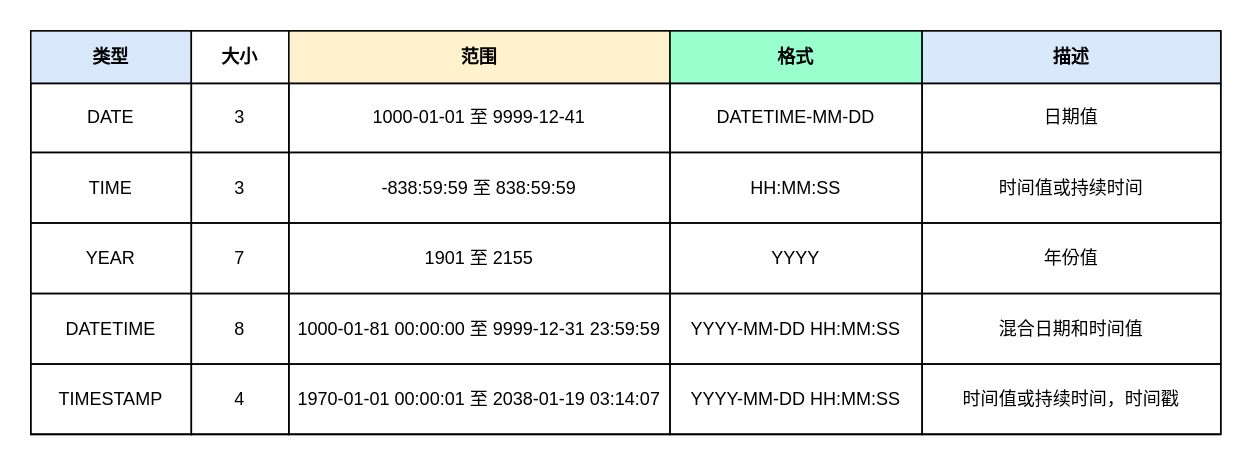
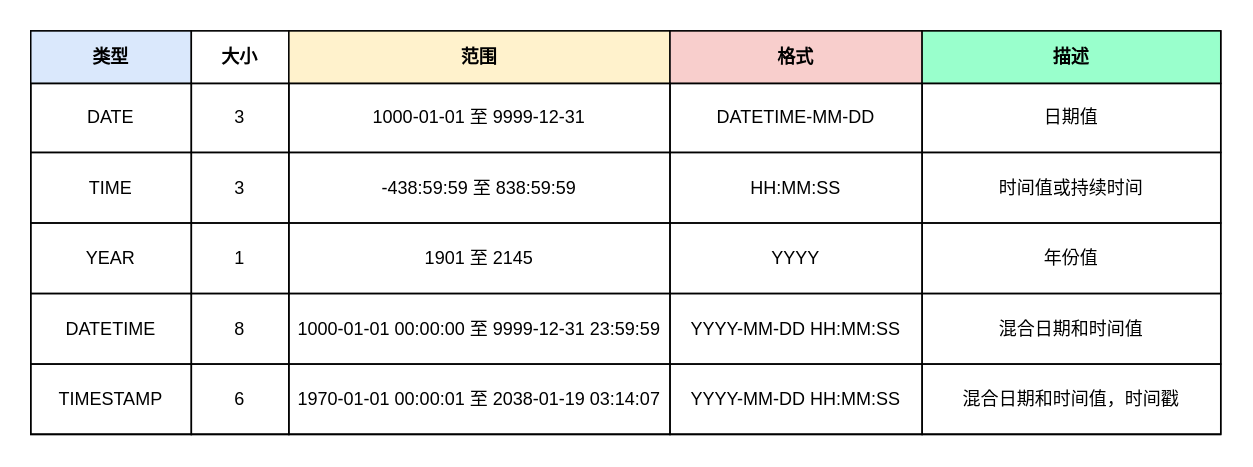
- <mxCell id="7" value="格式" style="connectable=0;recursiveResize=0;strokeColor=inherit;fillColor=#99FFCC;align=center;whiteSpace=wrap;html=1;fontStyle=1" vertex="1" parent="3"><mxGeometry x="426" width="168" height="35" as="geometry"><mxRectangle width="168" height="35" as="alternateBounds" /></mxGeometry></mxCell>
+ <mxCell id="7" value="格式" style="connectable=0;recursiveResize=0;strokeColor=inherit;fillColor=#f8cecc;align=center;whiteSpace=wrap;html=1;fontStyle=1;" vertex="1" parent="3"><mxGeometry x="426" width="168" height="35" as="geometry"><mxRectangle width="168" height="35" as="alternateBounds" /></mxGeometry></mxCell>
- <mxCell id="8" value="描述" style="connectable=0;recursiveResize=0;strokeColor=inherit;fillColor=#dae8fc;align=center;whiteSpace=wrap;html=1;fontStyle=1;" vertex="1" parent="3"><mxGeometry x="594" width="199" height="35" as="geometry"><mxRectangle width="199" height="35" as="alternateBounds" /></mxGeometry></mxCell>
+ <mxCell id="8" value="描述" style="connectable=0;recursiveResize=0;strokeColor=inherit;fillColor=#99FFCC;align=center;whiteSpace=wrap;html=1;fontStyle=1" vertex="1" parent="3"><mxGeometry x="594" width="199" height="35" as="geometry"><mxRectangle width="199" height="35" as="alternateBounds" /></mxGeometry></mxCell>
- <mxCell id="12" value="1000-01-01 至 9999-12-41" style="connectable=0;recursiveResize=0;strokeColor=inherit;fillColor=none;align=center;whiteSpace=wrap;html=1;" vertex="1" parent="9"><mxGeometry x="172" width="254" height="46" as="geometry"><mxRectangle width="254" height="46" as="alternateBounds" /></mxGeometry></mxCell>
+ <mxCell id="12" value="1000-01-01 至 9999-12-31" style="connectable=0;recursiveResize=0;strokeColor=inherit;fillColor=none;align=center;whiteSpace=wrap;html=1;" vertex="1" parent="9"><mxGeometry x="172" width="254" height="46" as="geometry"><mxRectangle width="254" height="46" as="alternateBounds" /></mxGeometry></mxCell>
- <mxCell id="18" value="-838:59:59 至 838:59:59" style="connectable=0;recursiveResize=0;strokeColor=inherit;fillColor=none;align=center;whiteSpace=wrap;html=1;" vertex="1" parent="15"><mxGeometry x="172" width="254" height="47" as="geometry"><mxRectangle width="254" height="47" as="alternateBounds" /></mxGeometry></mxCell>
+ <mxCell id="18" value="-438:59:59 至 838:59:59" style="connectable=0;recursiveResize=0;strokeColor=inherit;fillColor=none;align=center;whiteSpace=wrap;html=1;" vertex="1" parent="15"><mxGeometry x="172" width="254" height="47" as="geometry"><mxRectangle width="254" height="47" as="alternateBounds" /></mxGeometry></mxCell>
- <mxCell id="23" value="7" style="connectable=0;recursiveResize=0;strokeColor=inherit;fillColor=none;align=center;whiteSpace=wrap;html=1;" vertex="1" parent="21"><mxGeometry x="107" width="65" height="47" as="geometry"><mxRectangle width="65" height="47" as="alternateBounds" /></mxGeometry></mxCell>
+ <mxCell id="23" value="1" style="connectable=0;recursiveResize=0;strokeColor=inherit;fillColor=none;align=center;whiteSpace=wrap;html=1;" vertex="1" parent="21"><mxGeometry x="107" width="65" height="47" as="geometry"><mxRectangle width="65" height="47" as="alternateBounds" /></mxGeometry></mxCell>
- <mxCell id="24" value="1901 至 2155" style="connectable=0;recursiveResize=0;strokeColor=inherit;fillColor=none;align=center;whiteSpace=wrap;html=1;" vertex="1" parent="21"><mxGeometry x="172" width="254" height="47" as="geometry"><mxRectangle width="254" height="47" as="alternateBounds" /></mxGeometry></mxCell>
+ <mxCell id="24" value="1901 至 2145" style="connectable=0;recursiveResize=0;strokeColor=inherit;fillColor=none;align=center;whiteSpace=wrap;html=1;" vertex="1" parent="21"><mxGeometry x="172" width="254" height="47" as="geometry"><mxRectangle width="254" height="47" as="alternateBounds" /></mxGeometry></mxCell>
- <mxCell id="30" value="1000-01-81 00:00:00 至 9999-12-31 23:59:59" style="connectable=0;recursiveResize=0;strokeColor=inherit;fillColor=none;align=center;whiteSpace=wrap;html=1;" vertex="1" parent="27"><mxGeometry x="172" width="254" height="47" as="geometry"><mxRectangle width="254" height="47" as="alternateBounds" /></mxGeometry></mxCell>
+ <mxCell id="30" value="1000-01-01 00:00:00 至 9999-12-31 23:59:59" style="connectable=0;recursiveResize=0;strokeColor=inherit;fillColor=none;align=center;whiteSpace=wrap;html=1;" vertex="1" parent="27"><mxGeometry x="172" width="254" height="47" as="geometry"><mxRectangle width="254" height="47" as="alternateBounds" /></mxGeometry></mxCell>
- <mxCell id="35" value="4" style="connectable=0;recursiveResize=0;strokeColor=inherit;fillColor=none;align=center;whiteSpace=wrap;html=1;" vertex="1" parent="33"><mxGeometry x="107" width="65" height="47" as="geometry"><mxRectangle width="65" height="47" as="alternateBounds" /></mxGeometry></mxCell>
+ <mxCell id="35" value="6" style="connectable=0;recursiveResize=0;strokeColor=inherit;fillColor=none;align=center;whiteSpace=wrap;html=1;" vertex="1" parent="33"><mxGeometry x="107" width="65" height="47" as="geometry"><mxRectangle width="65" height="47" as="alternateBounds" /></mxGeometry></mxCell>
- <mxCell id="38" value="时间值或持续时间，时间戳" style="connectable=0;recursiveResize=0;strokeColor=inherit;fillColor=none;align=center;whiteSpace=wrap;html=1;" vertex="1" parent="33"><mxGeometry x="594" width="199" height="47" as="geometry"><mxRectangle width="199" height="47" as="alternateBounds" /></mxGeometry></mxCell>
+ <mxCell id="38" value="混合日期和时间值，时间戳" style="connectable=0;recursiveResize=0;strokeColor=inherit;fillColor=none;align=center;whiteSpace=wrap;html=1;" vertex="1" parent="33"><mxGeometry x="594" width="199" height="47" as="geometry"><mxRectangle width="199" height="47" as="alternateBounds" /></mxGeometry></mxCell>
